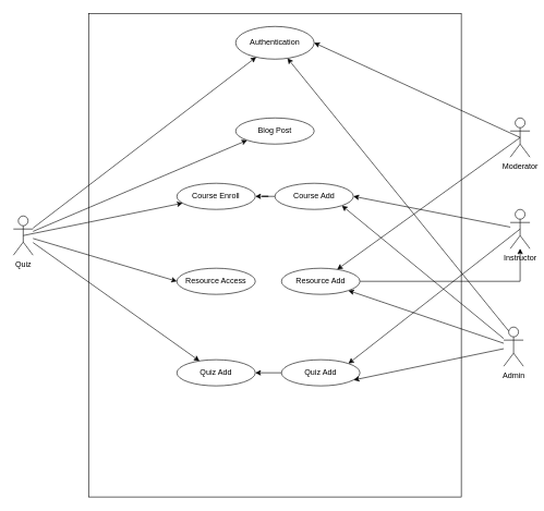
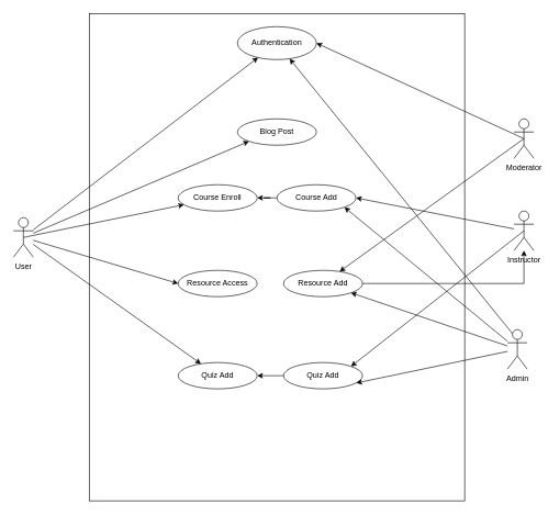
- <mxCell id="3" value="Quiz" style="shape=umlActor;verticalLabelPosition=bottom;verticalAlign=top;html=1;outlineConnect=0;" vertex="1" parent="1"><mxGeometry x="20" y="330" width="30" height="60" as="geometry" /></mxCell>
+ <mxCell id="3" value="User" style="shape=umlActor;verticalLabelPosition=bottom;verticalAlign=top;html=1;outlineConnect=0;" vertex="1" parent="1"><mxGeometry x="20" y="330" width="30" height="60" as="geometry" /></mxCell>
